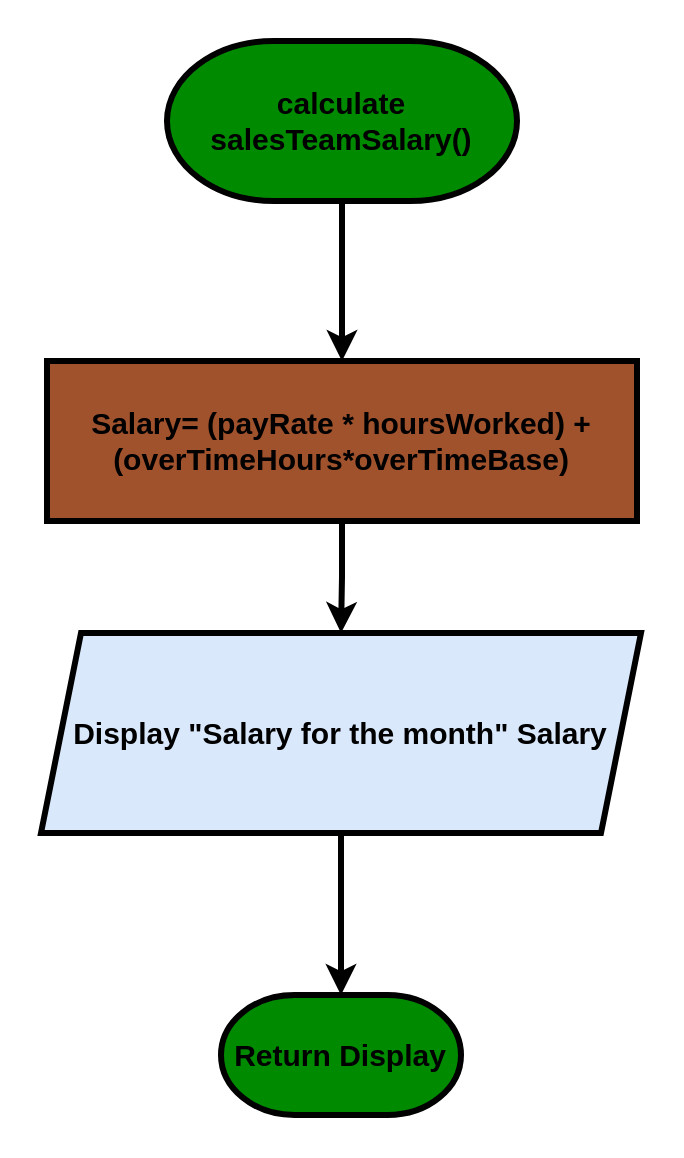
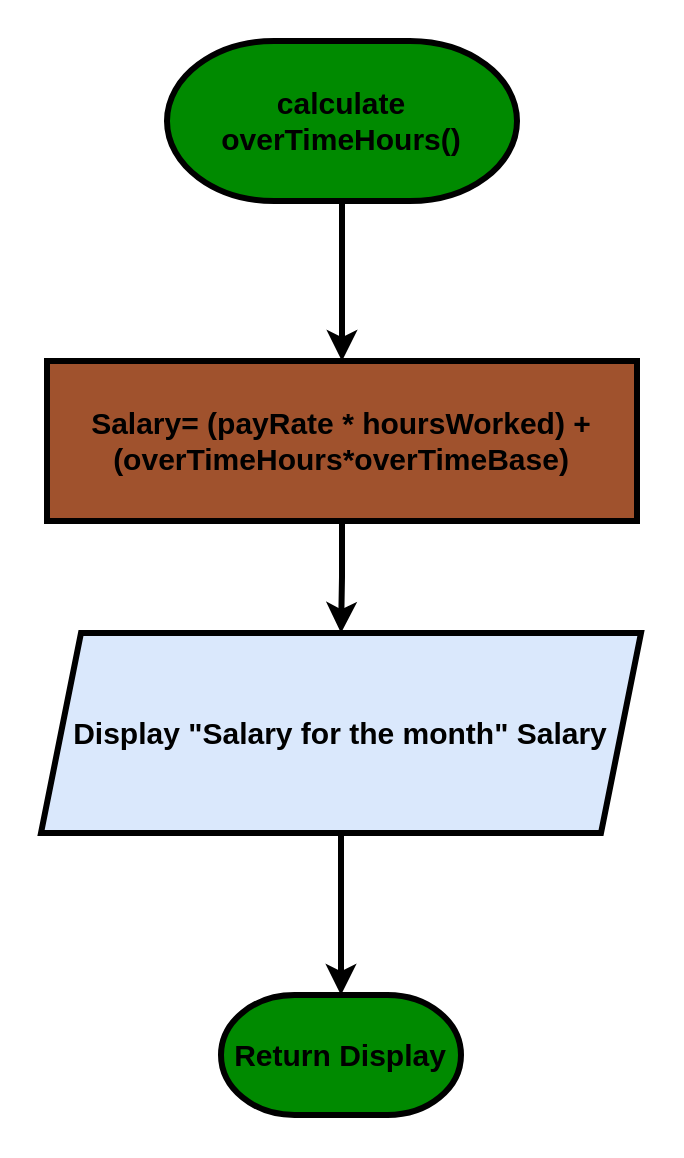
- <mxCell id="3" value="&lt;font style=&quot;font-size: 15px;&quot;&gt;&lt;span style=&quot;font-size: 15px;&quot;&gt;calculate salesTeamSalary()&lt;/span&gt;&lt;/font&gt;" style="strokeWidth=3;html=1;shape=mxgraph.flowchart.terminator;whiteSpace=wrap;fillColor=#008a00;fontSize=15;fontStyle=1;" vertex="1" parent="1"><mxGeometry x="83" y="20" width="175" height="80" as="geometry" /></mxCell>
+ <mxCell id="3" value="&lt;font style=&quot;font-size: 15px;&quot;&gt;&lt;span style=&quot;font-size: 15px;&quot;&gt;calculate overTimeHours()&lt;/span&gt;&lt;/font&gt;" style="strokeWidth=3;html=1;shape=mxgraph.flowchart.terminator;whiteSpace=wrap;fillColor=#008a00;fontSize=15;fontStyle=1;" vertex="1" parent="1"><mxGeometry x="83" y="20" width="175" height="80" as="geometry" /></mxCell>
